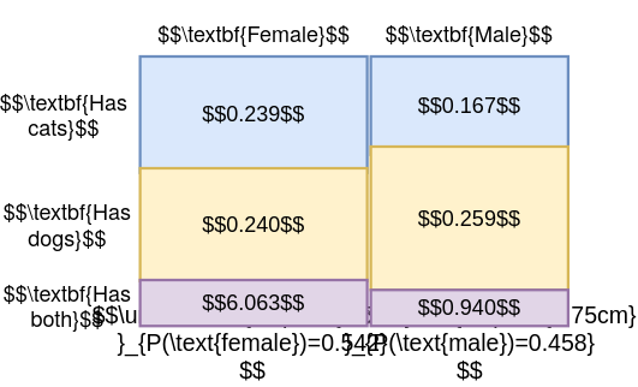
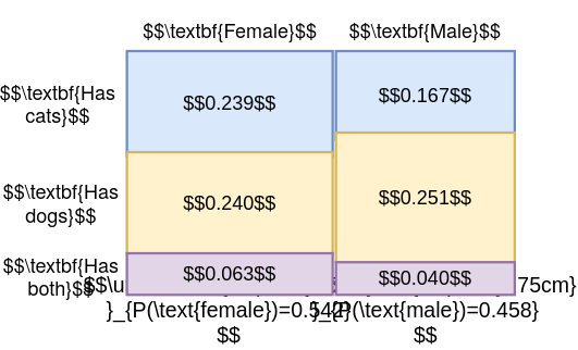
- <mxCell id="10" value="$$0.259$$" style="rounded=0;whiteSpace=wrap;html=1;strokeColor=#d6b656;fontSize=24;fillColor=#fff2cc;strokeWidth=3;" vertex="1" parent="1"><mxGeometry x="391" y="162" width="219" height="159" as="geometry" /></mxCell>
+ <mxCell id="10" value="$$0.251$$" style="rounded=0;whiteSpace=wrap;html=1;strokeColor=#d6b656;fontSize=24;fillColor=#fff2cc;strokeWidth=3;" vertex="1" parent="1"><mxGeometry x="391" y="162" width="219" height="159" as="geometry" /></mxCell>
- <mxCell id="8" value="$$6.063$$" style="rounded=0;whiteSpace=wrap;html=1;strokeColor=#9673a6;fontSize=24;fillColor=#e1d5e7;strokeWidth=3;" vertex="1" parent="1"><mxGeometry x="135" y="310" width="252" height="51" as="geometry" /></mxCell>
+ <mxCell id="8" value="$$0.063$$" style="rounded=0;whiteSpace=wrap;html=1;strokeColor=#9673a6;fontSize=24;fillColor=#e1d5e7;strokeWidth=3;" vertex="1" parent="1"><mxGeometry x="135" y="310" width="252" height="51" as="geometry" /></mxCell>
- <mxCell id="11" value="$$0.940$$" style="rounded=0;whiteSpace=wrap;html=1;strokeColor=#9673a6;fontSize=24;fillColor=#e1d5e7;strokeWidth=3;" vertex="1" parent="1"><mxGeometry x="391" y="321" width="219" height="40" as="geometry" /></mxCell>
+ <mxCell id="11" value="$$0.040$$" style="rounded=0;whiteSpace=wrap;html=1;strokeColor=#9673a6;fontSize=24;fillColor=#e1d5e7;strokeWidth=3;" vertex="1" parent="1"><mxGeometry x="391" y="321" width="219" height="40" as="geometry" /></mxCell>
